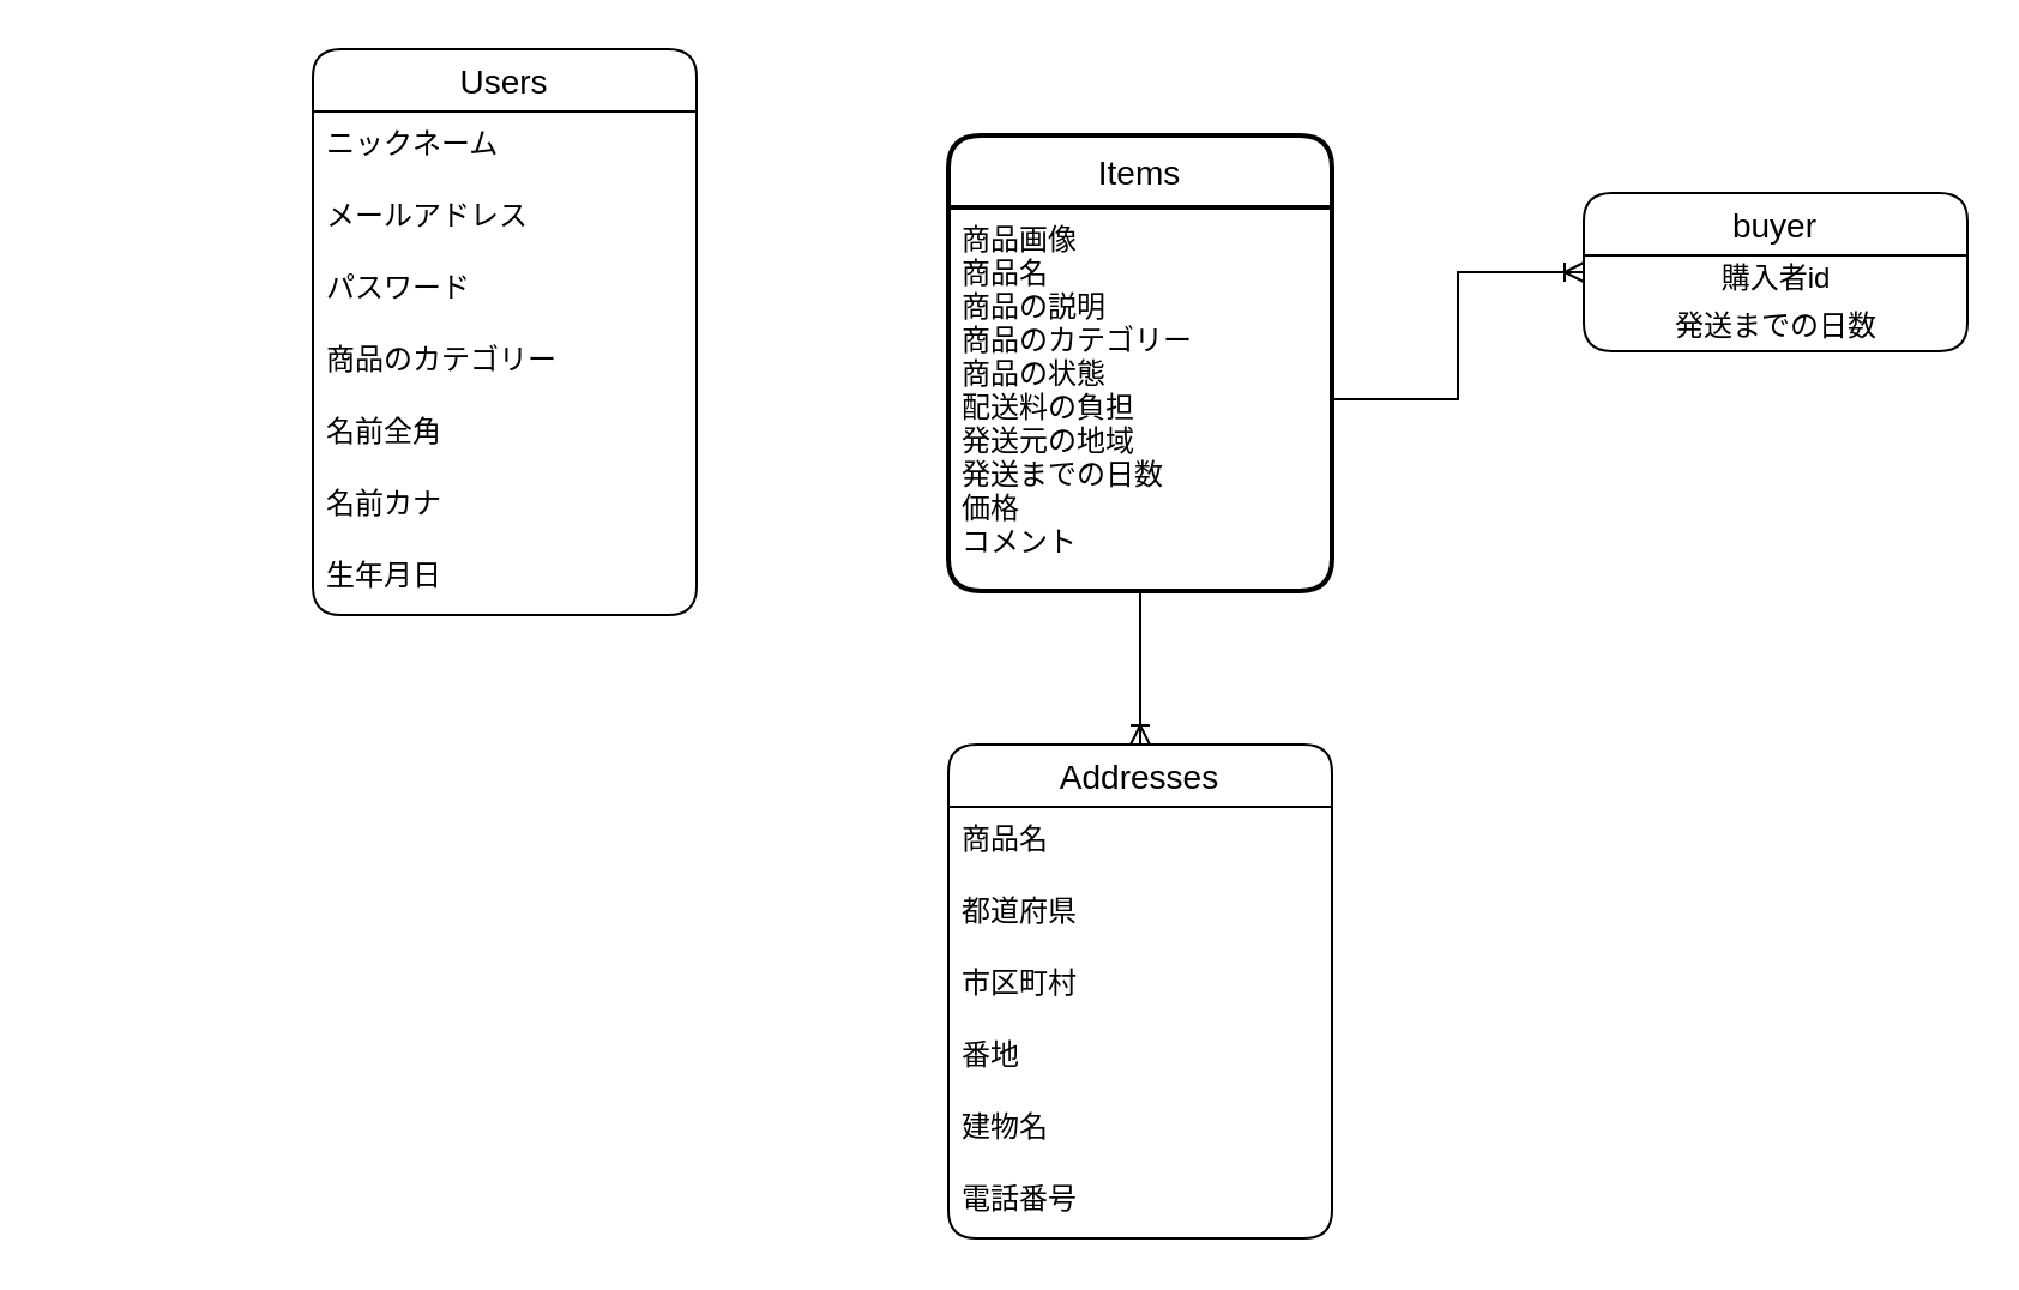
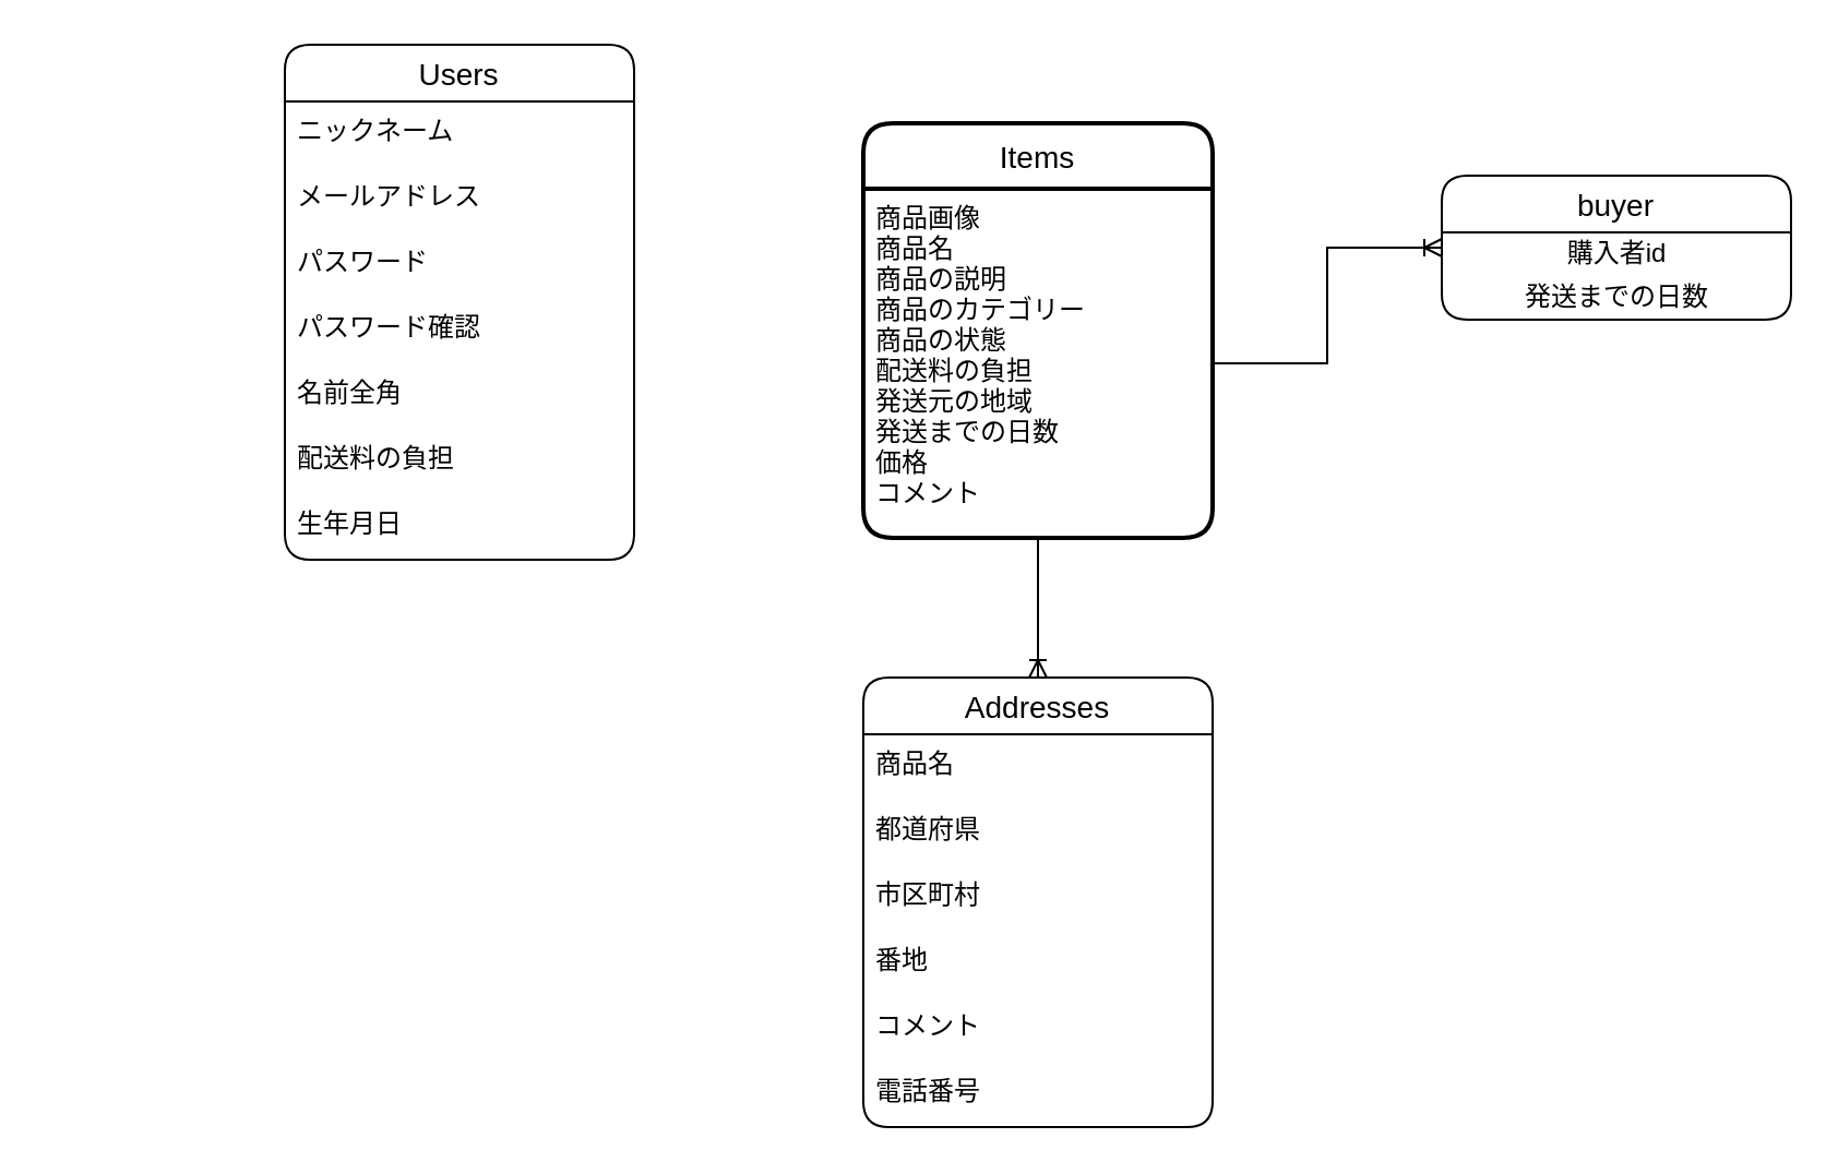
- <mxCell id="17" value="商品のカテゴリー" style="text;strokeColor=none;fillColor=none;spacingLeft=4;spacingRight=4;overflow=hidden;rotatable=0;points=[[0,0.5],[1,0.5]];portConstraint=eastwest;fontSize=12;rounded=1;" vertex="1" parent="13"><mxGeometry y="116" width="160" height="30" as="geometry" /></mxCell>
+ <mxCell id="17" value="パスワード確認" style="text;strokeColor=none;fillColor=none;spacingLeft=4;spacingRight=4;overflow=hidden;rotatable=0;points=[[0,0.5],[1,0.5]];portConstraint=eastwest;fontSize=12;rounded=1;" vertex="1" parent="13"><mxGeometry y="116" width="160" height="30" as="geometry" /></mxCell>
- <mxCell id="19" value="名前カナ" style="text;strokeColor=none;fillColor=none;spacingLeft=4;spacingRight=4;overflow=hidden;rotatable=0;points=[[0,0.5],[1,0.5]];portConstraint=eastwest;fontSize=12;rounded=1;" vertex="1" parent="13"><mxGeometry y="176" width="160" height="30" as="geometry" /></mxCell>
+ <mxCell id="19" value="配送料の負担" style="text;strokeColor=none;fillColor=none;spacingLeft=4;spacingRight=4;overflow=hidden;rotatable=0;points=[[0,0.5],[1,0.5]];portConstraint=eastwest;fontSize=12;rounded=1;" vertex="1" parent="13"><mxGeometry y="176" width="160" height="30" as="geometry" /></mxCell>
- <mxCell id="11" value="建物名" style="text;strokeColor=none;fillColor=none;spacingLeft=4;spacingRight=4;overflow=hidden;rotatable=0;points=[[0,0.5],[1,0.5]];portConstraint=eastwest;fontSize=12;rounded=1;" vertex="1" parent="6"><mxGeometry y="146" width="160" height="30" as="geometry" /></mxCell>
+ <mxCell id="11" value="コメント" style="text;strokeColor=none;fillColor=none;spacingLeft=4;spacingRight=4;overflow=hidden;rotatable=0;points=[[0,0.5],[1,0.5]];portConstraint=eastwest;fontSize=12;rounded=1;" vertex="1" parent="6"><mxGeometry y="146" width="160" height="30" as="geometry" /></mxCell>
